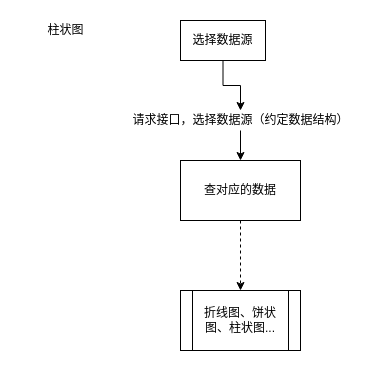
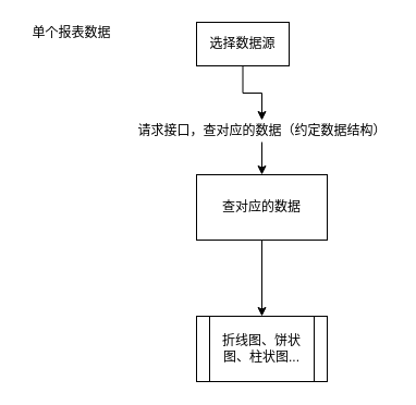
- <mxCell id="9" value="柱状图" style="text;html=1;align=center;verticalAlign=middle;resizable=0;points=[];autosize=1;strokeColor=none;" parent="1" vertex="1"><mxGeometry x="20" y="20" width="90" height="20" as="geometry" /></mxCell>
+ <mxCell id="9" value="单个报表数据" style="text;html=1;align=center;verticalAlign=middle;resizable=0;points=[];autosize=1;strokeColor=none;" parent="1" vertex="1"><mxGeometry x="20" y="20" width="90" height="20" as="geometry" /></mxCell>
- <mxCell id="5" value="请求接口，选择数据源（约定数据结构）" style="text;html=1;align=center;verticalAlign=middle;resizable=0;points=[];autosize=1;strokeColor=none;" parent="1" vertex="1"><mxGeometry x="120" y="110" width="240" height="20" as="geometry" /></mxCell>
+ <mxCell id="5" value="请求接口，查对应的数据（约定数据结构）" style="text;html=1;align=center;verticalAlign=middle;resizable=0;points=[];autosize=1;strokeColor=none;" parent="1" vertex="1"><mxGeometry x="120" y="110" width="240" height="20" as="geometry" /></mxCell>
- <mxCell id="6" style="edgeStyle=orthogonalEdgeStyle;rounded=0;orthogonalLoop=1;jettySize=auto;html=1;entryX=0.5;entryY=0;entryDx=0;entryDy=0;dashed=1;" parent="1" source="7" target="8" edge="1"><mxGeometry relative="1" as="geometry" /></mxCell>
+ <mxCell id="6" style="edgeStyle=orthogonalEdgeStyle;rounded=0;orthogonalLoop=1;jettySize=auto;html=1;entryX=0.5;entryY=0;entryDx=0;entryDy=0;" parent="1" source="7" target="8" edge="1"><mxGeometry relative="1" as="geometry" /></mxCell>
